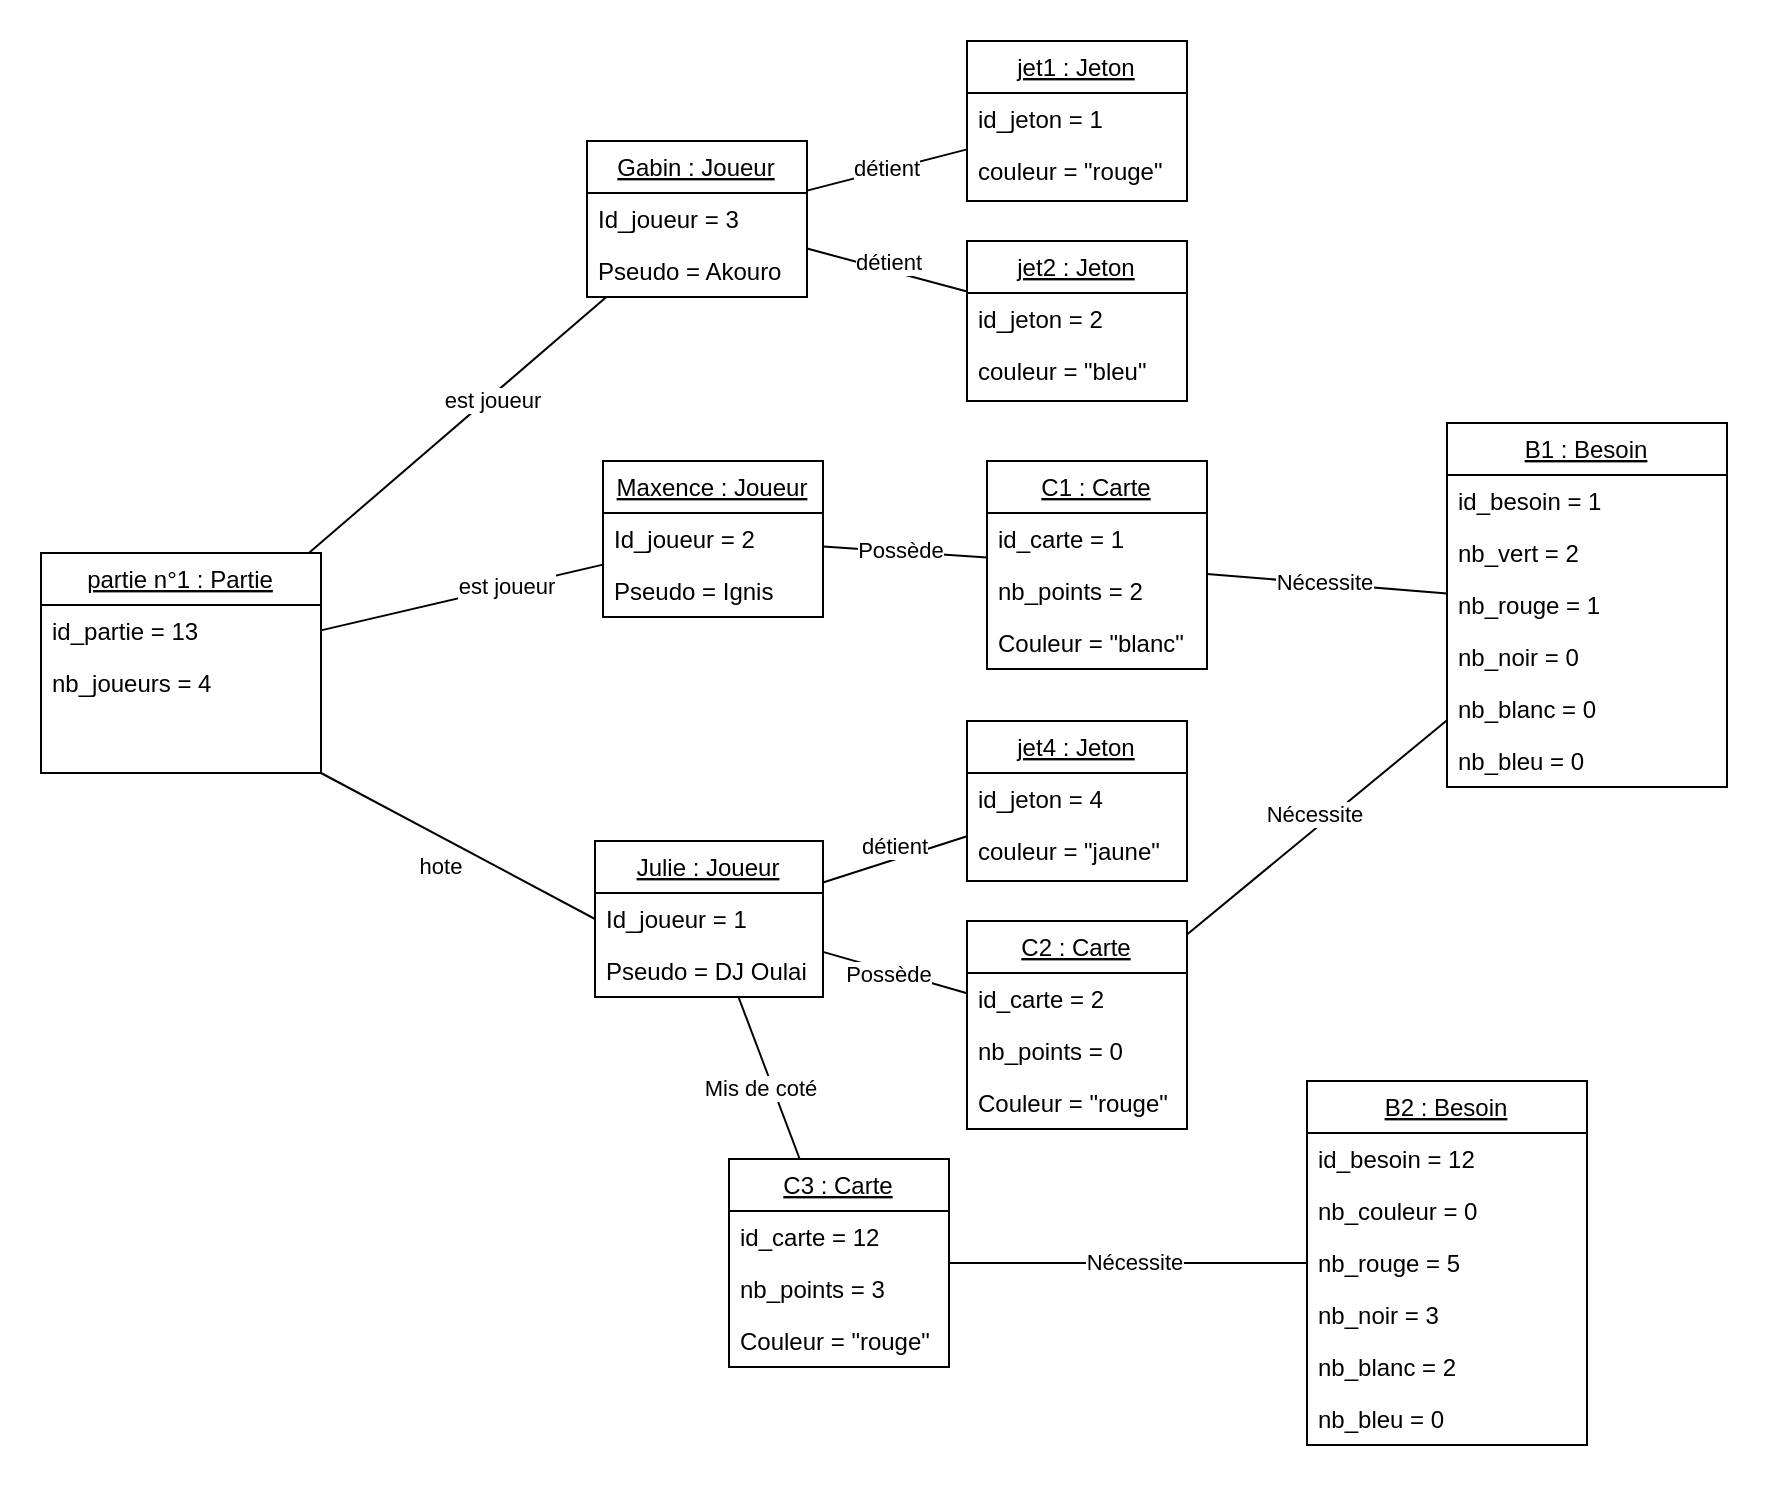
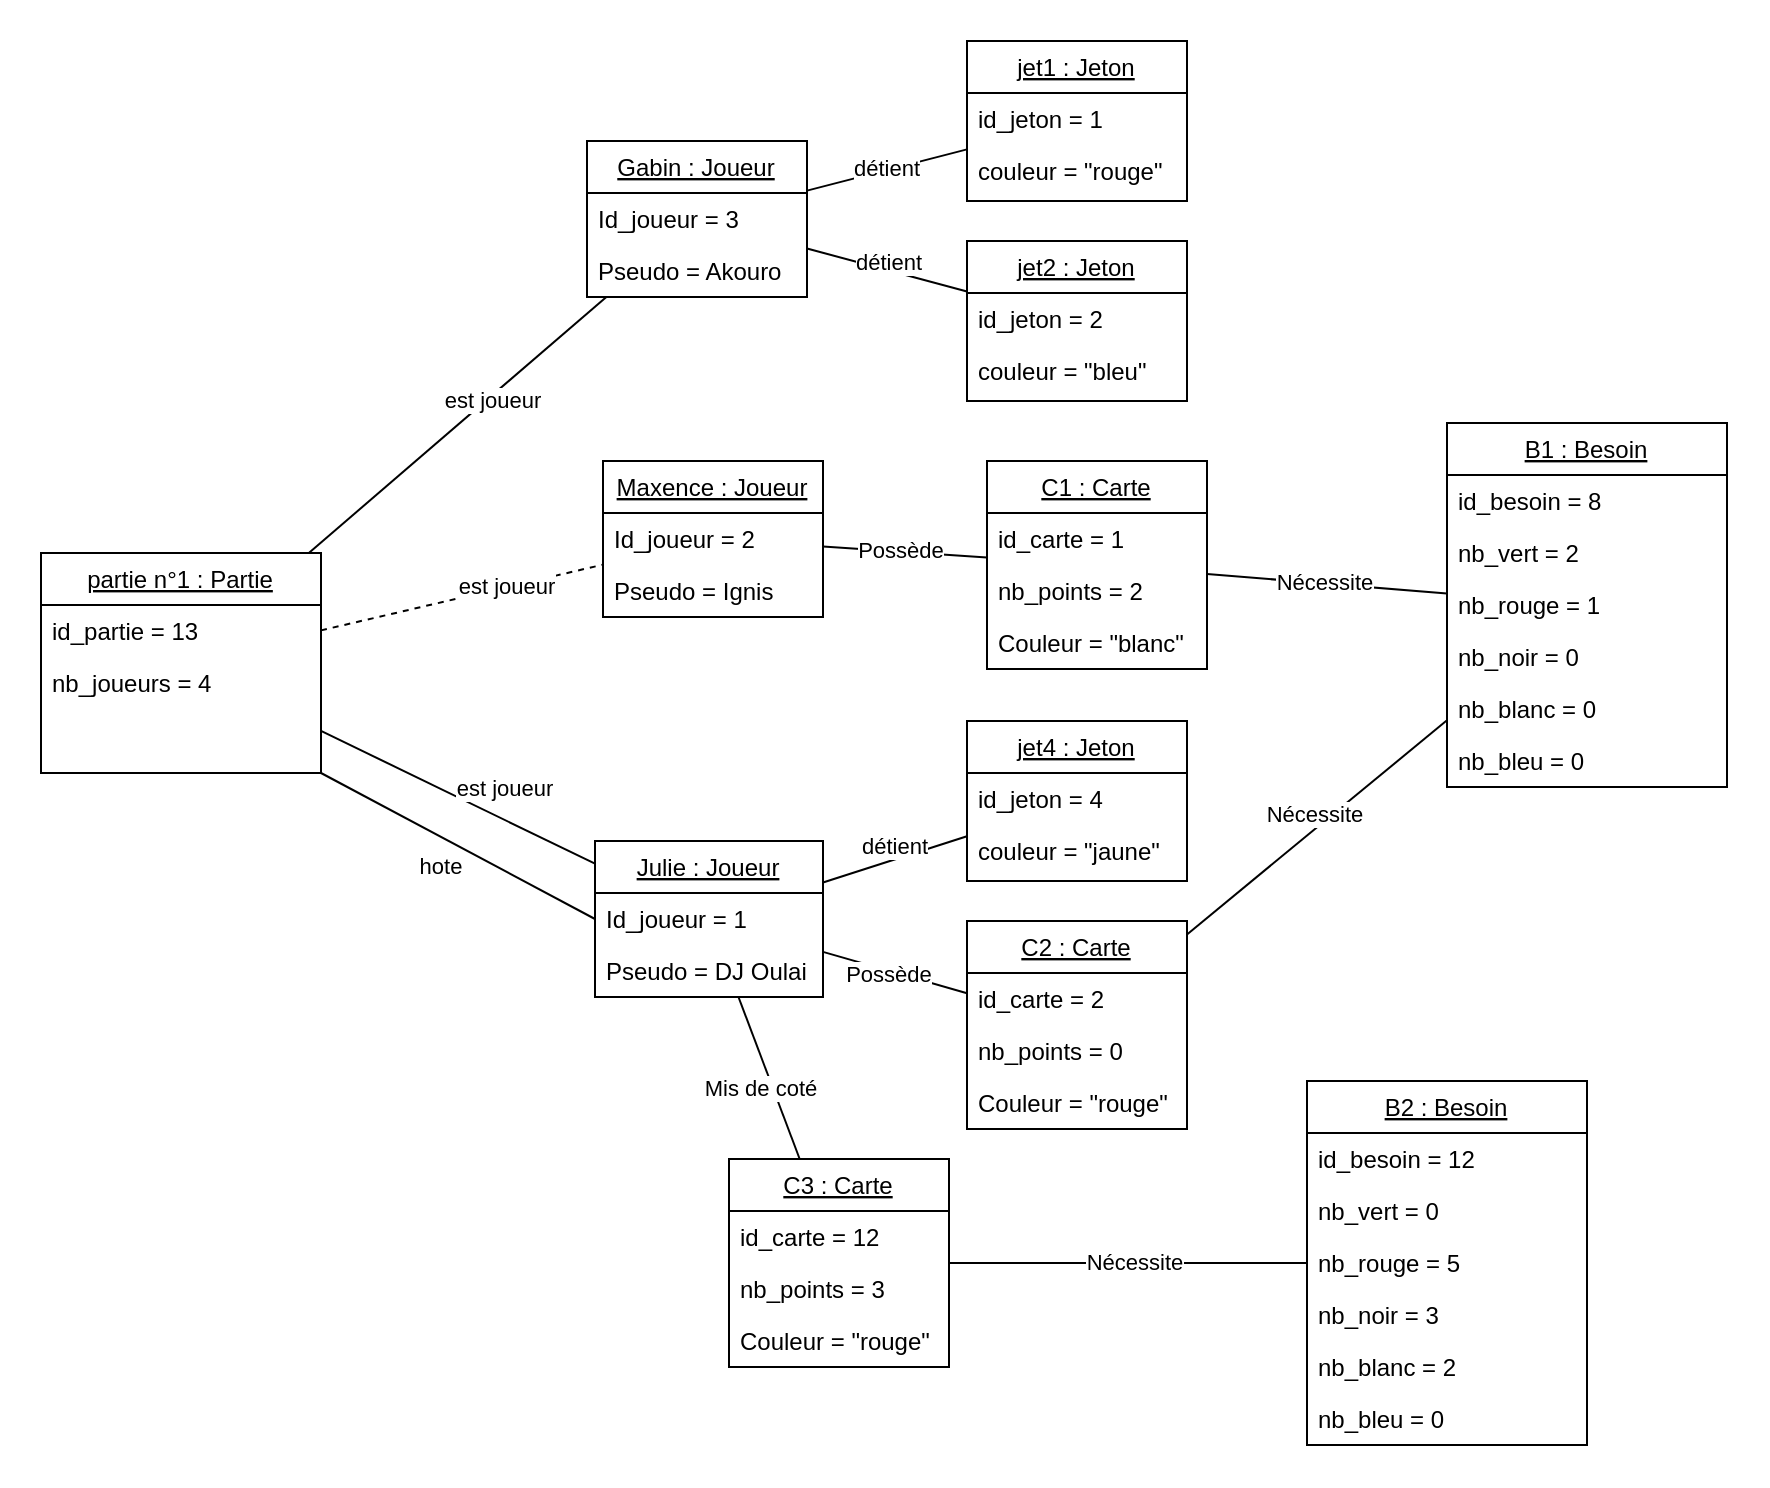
- <mxCell id="56" value="id_besoin = 1" style="text;align=left;verticalAlign=top;spacingLeft=4;spacingRight=4;overflow=hidden;rotatable=0;points=[[0,0.5],[1,0.5]];portConstraint=eastwest;" parent="55" vertex="1"><mxGeometry y="26" width="140" height="26" as="geometry" /></mxCell>
+ <mxCell id="56" value="id_besoin = 8" style="text;align=left;verticalAlign=top;spacingLeft=4;spacingRight=4;overflow=hidden;rotatable=0;points=[[0,0.5],[1,0.5]];portConstraint=eastwest;" parent="55" vertex="1"><mxGeometry y="26" width="140" height="26" as="geometry" /></mxCell>
- <mxCell id="18" value="" style="endArrow=none;html=1;rounded=0;" parent="1" source="4" target="12" edge="1"><mxGeometry width="50" height="50" relative="1" as="geometry"><mxPoint x="170" y="359" as="sourcePoint" /><mxPoint x="307" y="394" as="targetPoint" /></mxGeometry></mxCell>
+ <mxCell id="18" value="" style="endArrow=none;html=1;rounded=0;dashed=1;" parent="1" source="4" target="12" edge="1"><mxGeometry width="50" height="50" relative="1" as="geometry"><mxPoint x="170" y="359" as="sourcePoint" /><mxPoint x="307" y="394" as="targetPoint" /></mxGeometry></mxCell>
+ <mxCell id="2" value="" style="endArrow=none;html=1;rounded=0;" parent="1" source="4" target="15" edge="1"><mxGeometry width="50" height="50" relative="1" as="geometry"><mxPoint x="253" y="400" as="sourcePoint" /><mxPoint x="426" y="400" as="targetPoint" /></mxGeometry></mxCell>
+ <mxCell id="3" value="est joueur" style="edgeLabel;html=1;align=center;verticalAlign=middle;resizable=0;points=[];" parent="2" vertex="1" connectable="0"><mxGeometry x="0.112" y="2" relative="1" as="geometry"><mxPoint x="14" y="-7" as="offset" /></mxGeometry></mxCell>
- <mxCell id="68" value="nb_couleur = 0" style="text;align=left;verticalAlign=top;spacingLeft=4;spacingRight=4;overflow=hidden;rotatable=0;points=[[0,0.5],[1,0.5]];portConstraint=eastwest;" parent="66" vertex="1"><mxGeometry y="52" width="140" height="26" as="geometry" /></mxCell>
+ <mxCell id="68" value="nb_vert = 0" style="text;align=left;verticalAlign=top;spacingLeft=4;spacingRight=4;overflow=hidden;rotatable=0;points=[[0,0.5],[1,0.5]];portConstraint=eastwest;" parent="66" vertex="1"><mxGeometry y="52" width="140" height="26" as="geometry" /></mxCell>
